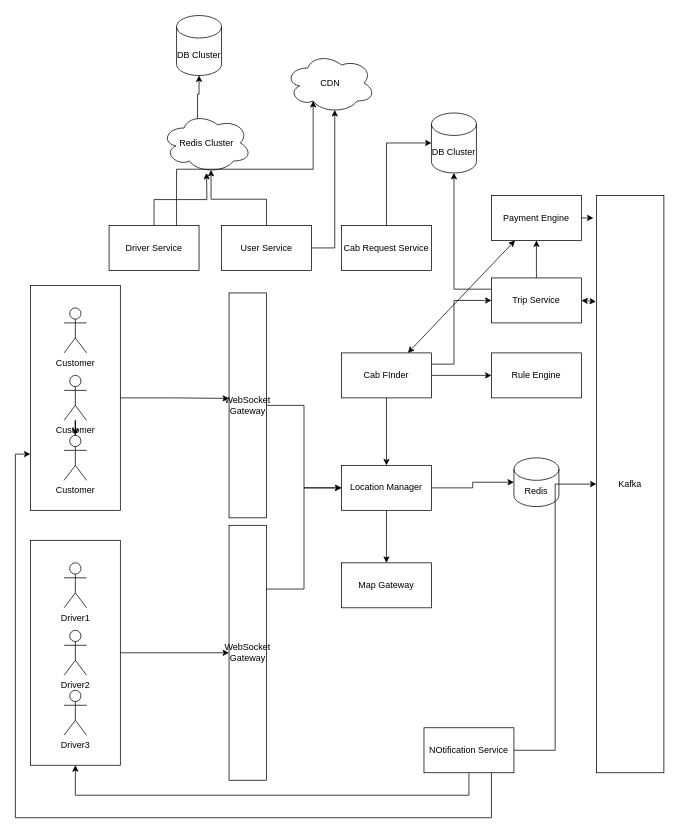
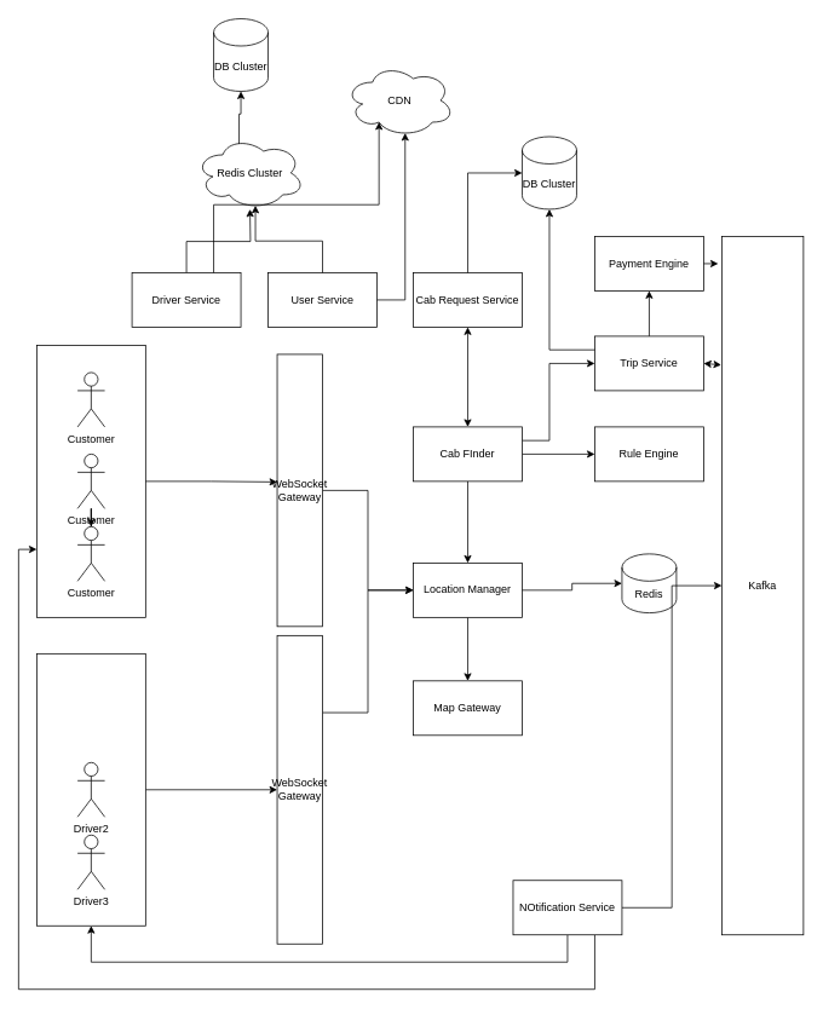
- <mxCell id="28" value="" style="endArrow=classic;startArrow=classic;html=1;rounded=0;" parent="1" source="25" target="37" edge="1"><mxGeometry width="50" height="50" relative="1" as="geometry"><mxPoint x="395" y="550" as="sourcePoint" /><mxPoint x="445" y="500" as="targetPoint" /></mxGeometry></mxCell>
+ <mxCell id="28" value="" style="endArrow=classic;startArrow=classic;html=1;rounded=0;entryX=0.5;entryY=1;entryDx=0;entryDy=0;" parent="1" source="25" target="26" edge="1"><mxGeometry width="50" height="50" relative="1" as="geometry"><mxPoint x="395" y="550" as="sourcePoint" /><mxPoint x="445" y="500" as="targetPoint" /></mxGeometry></mxCell>
- <mxCell id="5" value="Driver1" style="shape=umlActor;verticalLabelPosition=bottom;verticalAlign=top;html=1;outlineConnect=0;" parent="1" vertex="1"><mxGeometry x="85" y="750" width="30" height="60" as="geometry" /></mxCell>
